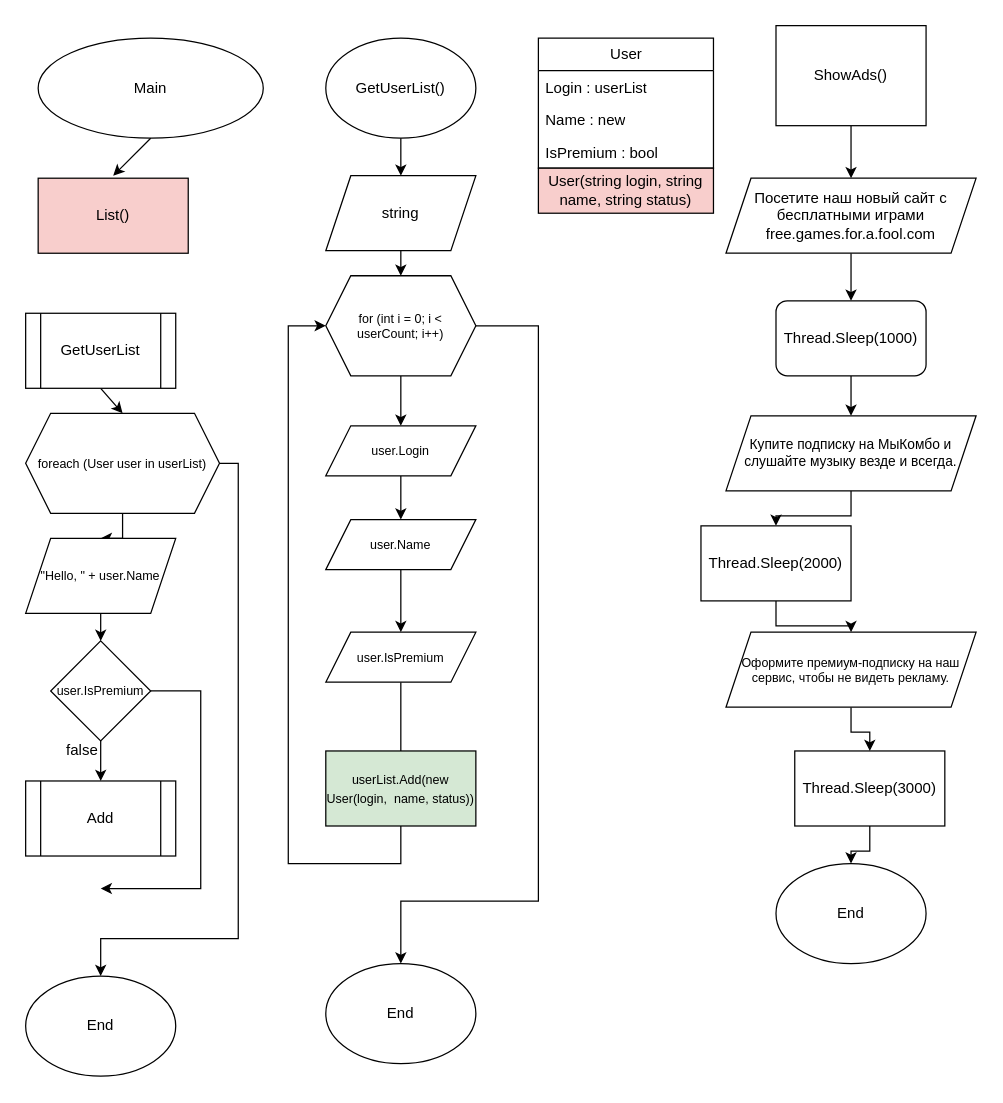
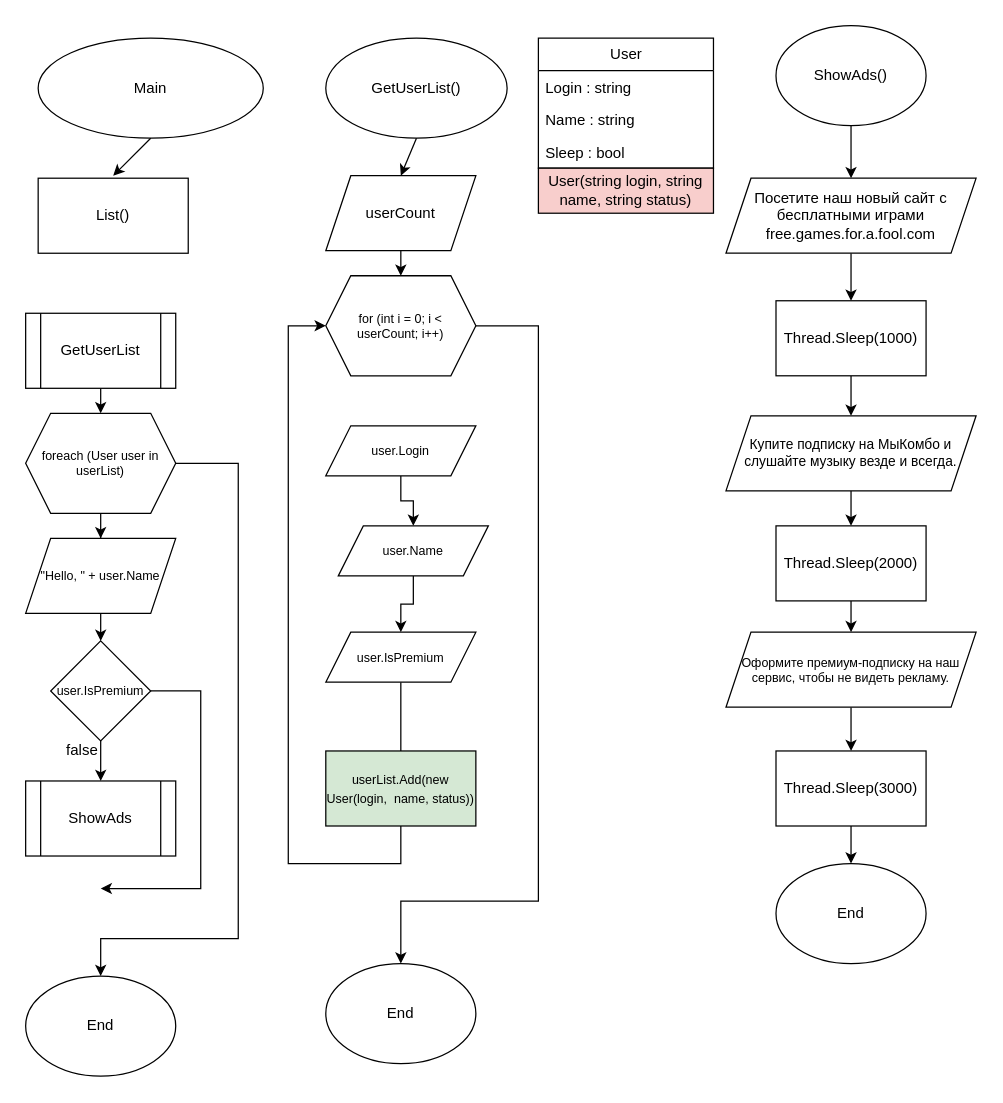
- <mxCell id="18" value="ShowAds()" style="whiteSpace=wrap;html=1;rounded=0;" vertex="1" parent="1"><mxGeometry x="620" y="20" width="120" height="80" as="geometry" /></mxCell>
+ <mxCell id="18" value="ShowAds()" style="ellipse;whiteSpace=wrap;html=1;" vertex="1" parent="1"><mxGeometry x="620" y="20" width="120" height="80" as="geometry" /></mxCell>
- <mxCell id="32" value="GetUserList()" style="ellipse;whiteSpace=wrap;html=1;" vertex="1" parent="1"><mxGeometry x="260" y="30" width="120" height="80" as="geometry" /></mxCell>
+ <mxCell id="32" value="GetUserList()" style="ellipse;whiteSpace=wrap;html=1;" vertex="1" parent="1"><mxGeometry x="260" y="30" width="145" height="80" as="geometry" /></mxCell>
- <mxCell id="49" value="Login : userList" style="text;strokeColor=none;fillColor=none;align=left;verticalAlign=top;spacingLeft=4;spacingRight=4;overflow=hidden;rotatable=0;points=[[0,0.5],[1,0.5]];portConstraint=eastwest;whiteSpace=wrap;html=1;" vertex="1" parent="48"><mxGeometry y="26" width="140" height="26" as="geometry" /></mxCell>
+ <mxCell id="49" value="Login : string" style="text;strokeColor=none;fillColor=none;align=left;verticalAlign=top;spacingLeft=4;spacingRight=4;overflow=hidden;rotatable=0;points=[[0,0.5],[1,0.5]];portConstraint=eastwest;whiteSpace=wrap;html=1;" vertex="1" parent="48"><mxGeometry y="26" width="140" height="26" as="geometry" /></mxCell>
- <mxCell id="50" value="Name : new" style="text;strokeColor=none;fillColor=none;align=left;verticalAlign=top;spacingLeft=4;spacingRight=4;overflow=hidden;rotatable=0;points=[[0,0.5],[1,0.5]];portConstraint=eastwest;whiteSpace=wrap;html=1;" vertex="1" parent="48"><mxGeometry y="52" width="140" height="26" as="geometry" /></mxCell>
+ <mxCell id="50" value="Name : string" style="text;strokeColor=none;fillColor=none;align=left;verticalAlign=top;spacingLeft=4;spacingRight=4;overflow=hidden;rotatable=0;points=[[0,0.5],[1,0.5]];portConstraint=eastwest;whiteSpace=wrap;html=1;" vertex="1" parent="48"><mxGeometry y="52" width="140" height="26" as="geometry" /></mxCell>
- <mxCell id="51" value="IsPremium : bool" style="text;strokeColor=none;fillColor=none;align=left;verticalAlign=top;spacingLeft=4;spacingRight=4;overflow=hidden;rotatable=0;points=[[0,0.5],[1,0.5]];portConstraint=eastwest;whiteSpace=wrap;html=1;" vertex="1" parent="48"><mxGeometry y="78" width="140" height="26" as="geometry" /></mxCell>
+ <mxCell id="51" value="Sleep : bool" style="text;strokeColor=none;fillColor=none;align=left;verticalAlign=top;spacingLeft=4;spacingRight=4;overflow=hidden;rotatable=0;points=[[0,0.5],[1,0.5]];portConstraint=eastwest;whiteSpace=wrap;html=1;" vertex="1" parent="48"><mxGeometry y="78" width="140" height="26" as="geometry" /></mxCell>
- <mxCell id="42" value="string" style="shape=parallelogram;perimeter=parallelogramPerimeter;whiteSpace=wrap;html=1;fixedSize=1;" vertex="1" parent="1"><mxGeometry x="260" y="140" width="120" height="60" as="geometry" /></mxCell>
+ <mxCell id="42" value="userCount" style="shape=parallelogram;perimeter=parallelogramPerimeter;whiteSpace=wrap;html=1;fixedSize=1;" vertex="1" parent="1"><mxGeometry x="260" y="140" width="120" height="60" as="geometry" /></mxCell>
- <mxCell id="53" value="List()" style="rounded=0;whiteSpace=wrap;html=1;fillColor=#f8cecc;" vertex="1" parent="1"><mxGeometry x="30" y="142" width="120" height="60" as="geometry" /></mxCell>
+ <mxCell id="53" value="List()" style="rounded=0;whiteSpace=wrap;html=1;" vertex="1" parent="1"><mxGeometry x="30" y="142" width="120" height="60" as="geometry" /></mxCell>
- <mxCell id="22" value="&lt;p&gt;Thread&lt;span style=&quot;box-sizing: border-box; font-style: inherit; font-variant-caps: inherit; font-stretch: inherit; font-size: inherit; line-height: 1.4em; font-family: inherit; font-size-adjust: inherit; font-kerning: inherit; font-variant-alternates: inherit; font-variant-ligatures: inherit; font-variant-numeric: inherit; font-variant-east-asian: inherit; font-variant-position: inherit; font-feature-settings: inherit; font-optical-sizing: inherit; font-variation-settings: inherit;&quot; class=&quot;hljs-selector-class&quot;&gt;.Sleep&lt;/span&gt;(&lt;span style=&quot;box-sizing: border-box; font-style: inherit; font-variant-caps: inherit; font-stretch: inherit; font-size: inherit; line-height: 1.4em; font-family: inherit; font-size-adjust: inherit; font-kerning: inherit; font-variant-alternates: inherit; font-variant-ligatures: inherit; font-variant-numeric: inherit; font-variant-east-asian: inherit; font-variant-position: inherit; font-feature-settings: inherit; font-optical-sizing: inherit; font-variation-settings: inherit;&quot; class=&quot;hljs-number&quot;&gt;1000&lt;/span&gt;)&lt;/p&gt;" style="whiteSpace=wrap;html=1;rounded=1;" vertex="1" parent="1"><mxGeometry x="620" y="240" width="120" height="60" as="geometry" /></mxCell>
+ <mxCell id="22" value="&lt;p&gt;Thread&lt;span style=&quot;box-sizing: border-box; font-style: inherit; font-variant-caps: inherit; font-stretch: inherit; font-size: inherit; line-height: 1.4em; font-family: inherit; font-size-adjust: inherit; font-kerning: inherit; font-variant-alternates: inherit; font-variant-ligatures: inherit; font-variant-numeric: inherit; font-variant-east-asian: inherit; font-variant-position: inherit; font-feature-settings: inherit; font-optical-sizing: inherit; font-variation-settings: inherit;&quot; class=&quot;hljs-selector-class&quot;&gt;.Sleep&lt;/span&gt;(&lt;span style=&quot;box-sizing: border-box; font-style: inherit; font-variant-caps: inherit; font-stretch: inherit; font-size: inherit; line-height: 1.4em; font-family: inherit; font-size-adjust: inherit; font-kerning: inherit; font-variant-alternates: inherit; font-variant-ligatures: inherit; font-variant-numeric: inherit; font-variant-east-asian: inherit; font-variant-position: inherit; font-feature-settings: inherit; font-optical-sizing: inherit; font-variation-settings: inherit;&quot; class=&quot;hljs-number&quot;&gt;1000&lt;/span&gt;)&lt;/p&gt;" style="rounded=0;whiteSpace=wrap;html=1;" vertex="1" parent="1"><mxGeometry x="620" y="240" width="120" height="60" as="geometry" /></mxCell>
- <mxCell id="33" value="" style="edgeStyle=orthogonalEdgeStyle;rounded=0;orthogonalLoop=1;jettySize=auto;html=1;" edge="1" parent="1" source="34" target="39"><mxGeometry relative="1" as="geometry" /></mxCell>
- <mxCell id="4" value="foreach (User user in userList)" style="shape=hexagon;perimeter=hexagonPerimeter2;whiteSpace=wrap;html=1;fixedSize=1;fontSize=10;" vertex="1" parent="1"><mxGeometry x="20" y="330" width="155" height="80" as="geometry" /></mxCell>
+ <mxCell id="4" value="foreach (User user in userList)" style="shape=hexagon;perimeter=hexagonPerimeter2;whiteSpace=wrap;html=1;fixedSize=1;fontSize=10;" vertex="1" parent="1"><mxGeometry x="20" y="330" width="120" height="80" as="geometry" /></mxCell>
- <mxCell id="45" value="user.Name" style="shape=parallelogram;perimeter=parallelogramPerimeter;whiteSpace=wrap;html=1;fixedSize=1;fontSize=10;" vertex="1" parent="1"><mxGeometry x="260" y="415" width="120" height="40" as="geometry" /></mxCell>
+ <mxCell id="45" value="user.Name" style="shape=parallelogram;perimeter=parallelogramPerimeter;whiteSpace=wrap;html=1;fixedSize=1;fontSize=10;" vertex="1" parent="1"><mxGeometry x="270" y="420" width="120" height="40" as="geometry" /></mxCell>
- <mxCell id="26" value="&lt;p&gt;Thread&lt;span style=&quot;box-sizing: border-box; font-style: inherit; font-variant-caps: inherit; font-stretch: inherit; font-size: inherit; line-height: 1.4em; font-family: inherit; font-size-adjust: inherit; font-kerning: inherit; font-variant-alternates: inherit; font-variant-ligatures: inherit; font-variant-numeric: inherit; font-variant-east-asian: inherit; font-variant-position: inherit; font-feature-settings: inherit; font-optical-sizing: inherit; font-variation-settings: inherit;&quot; class=&quot;hljs-selector-class&quot;&gt;.Sleep&lt;/span&gt;(2&lt;span style=&quot;box-sizing: border-box; font-style: inherit; font-variant-caps: inherit; font-stretch: inherit; font-size: inherit; line-height: 1.4em; font-family: inherit; font-size-adjust: inherit; font-kerning: inherit; font-variant-alternates: inherit; font-variant-ligatures: inherit; font-variant-numeric: inherit; font-variant-east-asian: inherit; font-variant-position: inherit; font-feature-settings: inherit; font-optical-sizing: inherit; font-variation-settings: inherit;&quot; class=&quot;hljs-number&quot;&gt;000&lt;/span&gt;)&lt;/p&gt;" style="rounded=0;whiteSpace=wrap;html=1;" vertex="1" parent="1"><mxGeometry x="560" y="420" width="120" height="60" as="geometry" /></mxCell>
+ <mxCell id="26" value="&lt;p&gt;Thread&lt;span style=&quot;box-sizing: border-box; font-style: inherit; font-variant-caps: inherit; font-stretch: inherit; font-size: inherit; line-height: 1.4em; font-family: inherit; font-size-adjust: inherit; font-kerning: inherit; font-variant-alternates: inherit; font-variant-ligatures: inherit; font-variant-numeric: inherit; font-variant-east-asian: inherit; font-variant-position: inherit; font-feature-settings: inherit; font-optical-sizing: inherit; font-variation-settings: inherit;&quot; class=&quot;hljs-selector-class&quot;&gt;.Sleep&lt;/span&gt;(2&lt;span style=&quot;box-sizing: border-box; font-style: inherit; font-variant-caps: inherit; font-stretch: inherit; font-size: inherit; line-height: 1.4em; font-family: inherit; font-size-adjust: inherit; font-kerning: inherit; font-variant-alternates: inherit; font-variant-ligatures: inherit; font-variant-numeric: inherit; font-variant-east-asian: inherit; font-variant-position: inherit; font-feature-settings: inherit; font-optical-sizing: inherit; font-variation-settings: inherit;&quot; class=&quot;hljs-number&quot;&gt;000&lt;/span&gt;)&lt;/p&gt;" style="rounded=0;whiteSpace=wrap;html=1;" vertex="1" parent="1"><mxGeometry x="620" y="420" width="120" height="60" as="geometry" /></mxCell>
- <mxCell id="30" value="&lt;p&gt;Thread&lt;span style=&quot;box-sizing: border-box; font-style: inherit; font-variant-caps: inherit; font-stretch: inherit; font-size: inherit; line-height: 1.4em; font-family: inherit; font-size-adjust: inherit; font-kerning: inherit; font-variant-alternates: inherit; font-variant-ligatures: inherit; font-variant-numeric: inherit; font-variant-east-asian: inherit; font-variant-position: inherit; font-feature-settings: inherit; font-optical-sizing: inherit; font-variation-settings: inherit;&quot; class=&quot;hljs-selector-class&quot;&gt;.Sleep&lt;/span&gt;(3&lt;span style=&quot;box-sizing: border-box; font-style: inherit; font-variant-caps: inherit; font-stretch: inherit; font-size: inherit; line-height: 1.4em; font-family: inherit; font-size-adjust: inherit; font-kerning: inherit; font-variant-alternates: inherit; font-variant-ligatures: inherit; font-variant-numeric: inherit; font-variant-east-asian: inherit; font-variant-position: inherit; font-feature-settings: inherit; font-optical-sizing: inherit; font-variation-settings: inherit;&quot; class=&quot;hljs-number&quot;&gt;000&lt;/span&gt;)&lt;/p&gt;" style="rounded=0;whiteSpace=wrap;html=1;" vertex="1" parent="1"><mxGeometry x="635" y="600" width="120" height="60" as="geometry" /></mxCell>
+ <mxCell id="30" value="&lt;p&gt;Thread&lt;span style=&quot;box-sizing: border-box; font-style: inherit; font-variant-caps: inherit; font-stretch: inherit; font-size: inherit; line-height: 1.4em; font-family: inherit; font-size-adjust: inherit; font-kerning: inherit; font-variant-alternates: inherit; font-variant-ligatures: inherit; font-variant-numeric: inherit; font-variant-east-asian: inherit; font-variant-position: inherit; font-feature-settings: inherit; font-optical-sizing: inherit; font-variation-settings: inherit;&quot; class=&quot;hljs-selector-class&quot;&gt;.Sleep&lt;/span&gt;(3&lt;span style=&quot;box-sizing: border-box; font-style: inherit; font-variant-caps: inherit; font-stretch: inherit; font-size: inherit; line-height: 1.4em; font-family: inherit; font-size-adjust: inherit; font-kerning: inherit; font-variant-alternates: inherit; font-variant-ligatures: inherit; font-variant-numeric: inherit; font-variant-east-asian: inherit; font-variant-position: inherit; font-feature-settings: inherit; font-optical-sizing: inherit; font-variation-settings: inherit;&quot; class=&quot;hljs-number&quot;&gt;000&lt;/span&gt;)&lt;/p&gt;" style="rounded=0;whiteSpace=wrap;html=1;" vertex="1" parent="1"><mxGeometry x="620" y="600" width="120" height="60" as="geometry" /></mxCell>
- <mxCell id="11" value="Add" style="shape=process;whiteSpace=wrap;html=1;backgroundOutline=1;" vertex="1" parent="1"><mxGeometry x="20" y="624" width="120" height="60" as="geometry" /></mxCell>
+ <mxCell id="11" value="ShowAds" style="shape=process;whiteSpace=wrap;html=1;backgroundOutline=1;" vertex="1" parent="1"><mxGeometry x="20" y="624" width="120" height="60" as="geometry" /></mxCell>
